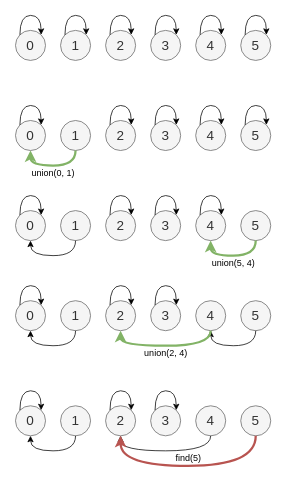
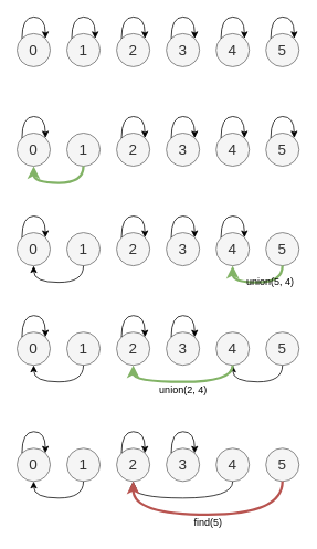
- <mxCell id="93" value="union(0, 1)" style="text;html=1;align=center;verticalAlign=middle;resizable=0;points=[];autosize=1;fontSize=12;" parent="1" vertex="1"><mxGeometry x="35" y="220" width="70" height="20" as="geometry" /></mxCell>
- <mxCell id="92" value="union(5, 4)" style="text;html=1;align=center;verticalAlign=middle;resizable=0;points=[];autosize=1;fontSize=12;" parent="1" vertex="1"><mxGeometry x="275" y="340" width="70" height="20" as="geometry" /></mxCell>
+ <mxCell id="92" value="union(5, 4)" style="text;html=1;align=center;verticalAlign=middle;resizable=0;points=[];autosize=1;fontSize=12;" parent="1" vertex="1"><mxGeometry x="290" y="330" width="70" height="20" as="geometry" /></mxCell>
- <mxCell id="94" value="find(5)" style="text;html=1;align=center;verticalAlign=middle;resizable=0;points=[];autosize=1;fontSize=12;" parent="1" vertex="1"><mxGeometry x="225" y="600" width="50" height="20" as="geometry" /></mxCell>
+ <mxCell id="94" value="find(5)" style="text;html=1;align=center;verticalAlign=middle;resizable=0;points=[];autosize=1;fontSize=12;" parent="1" vertex="1"><mxGeometry x="225" y="620" width="50" height="20" as="geometry" /></mxCell>
